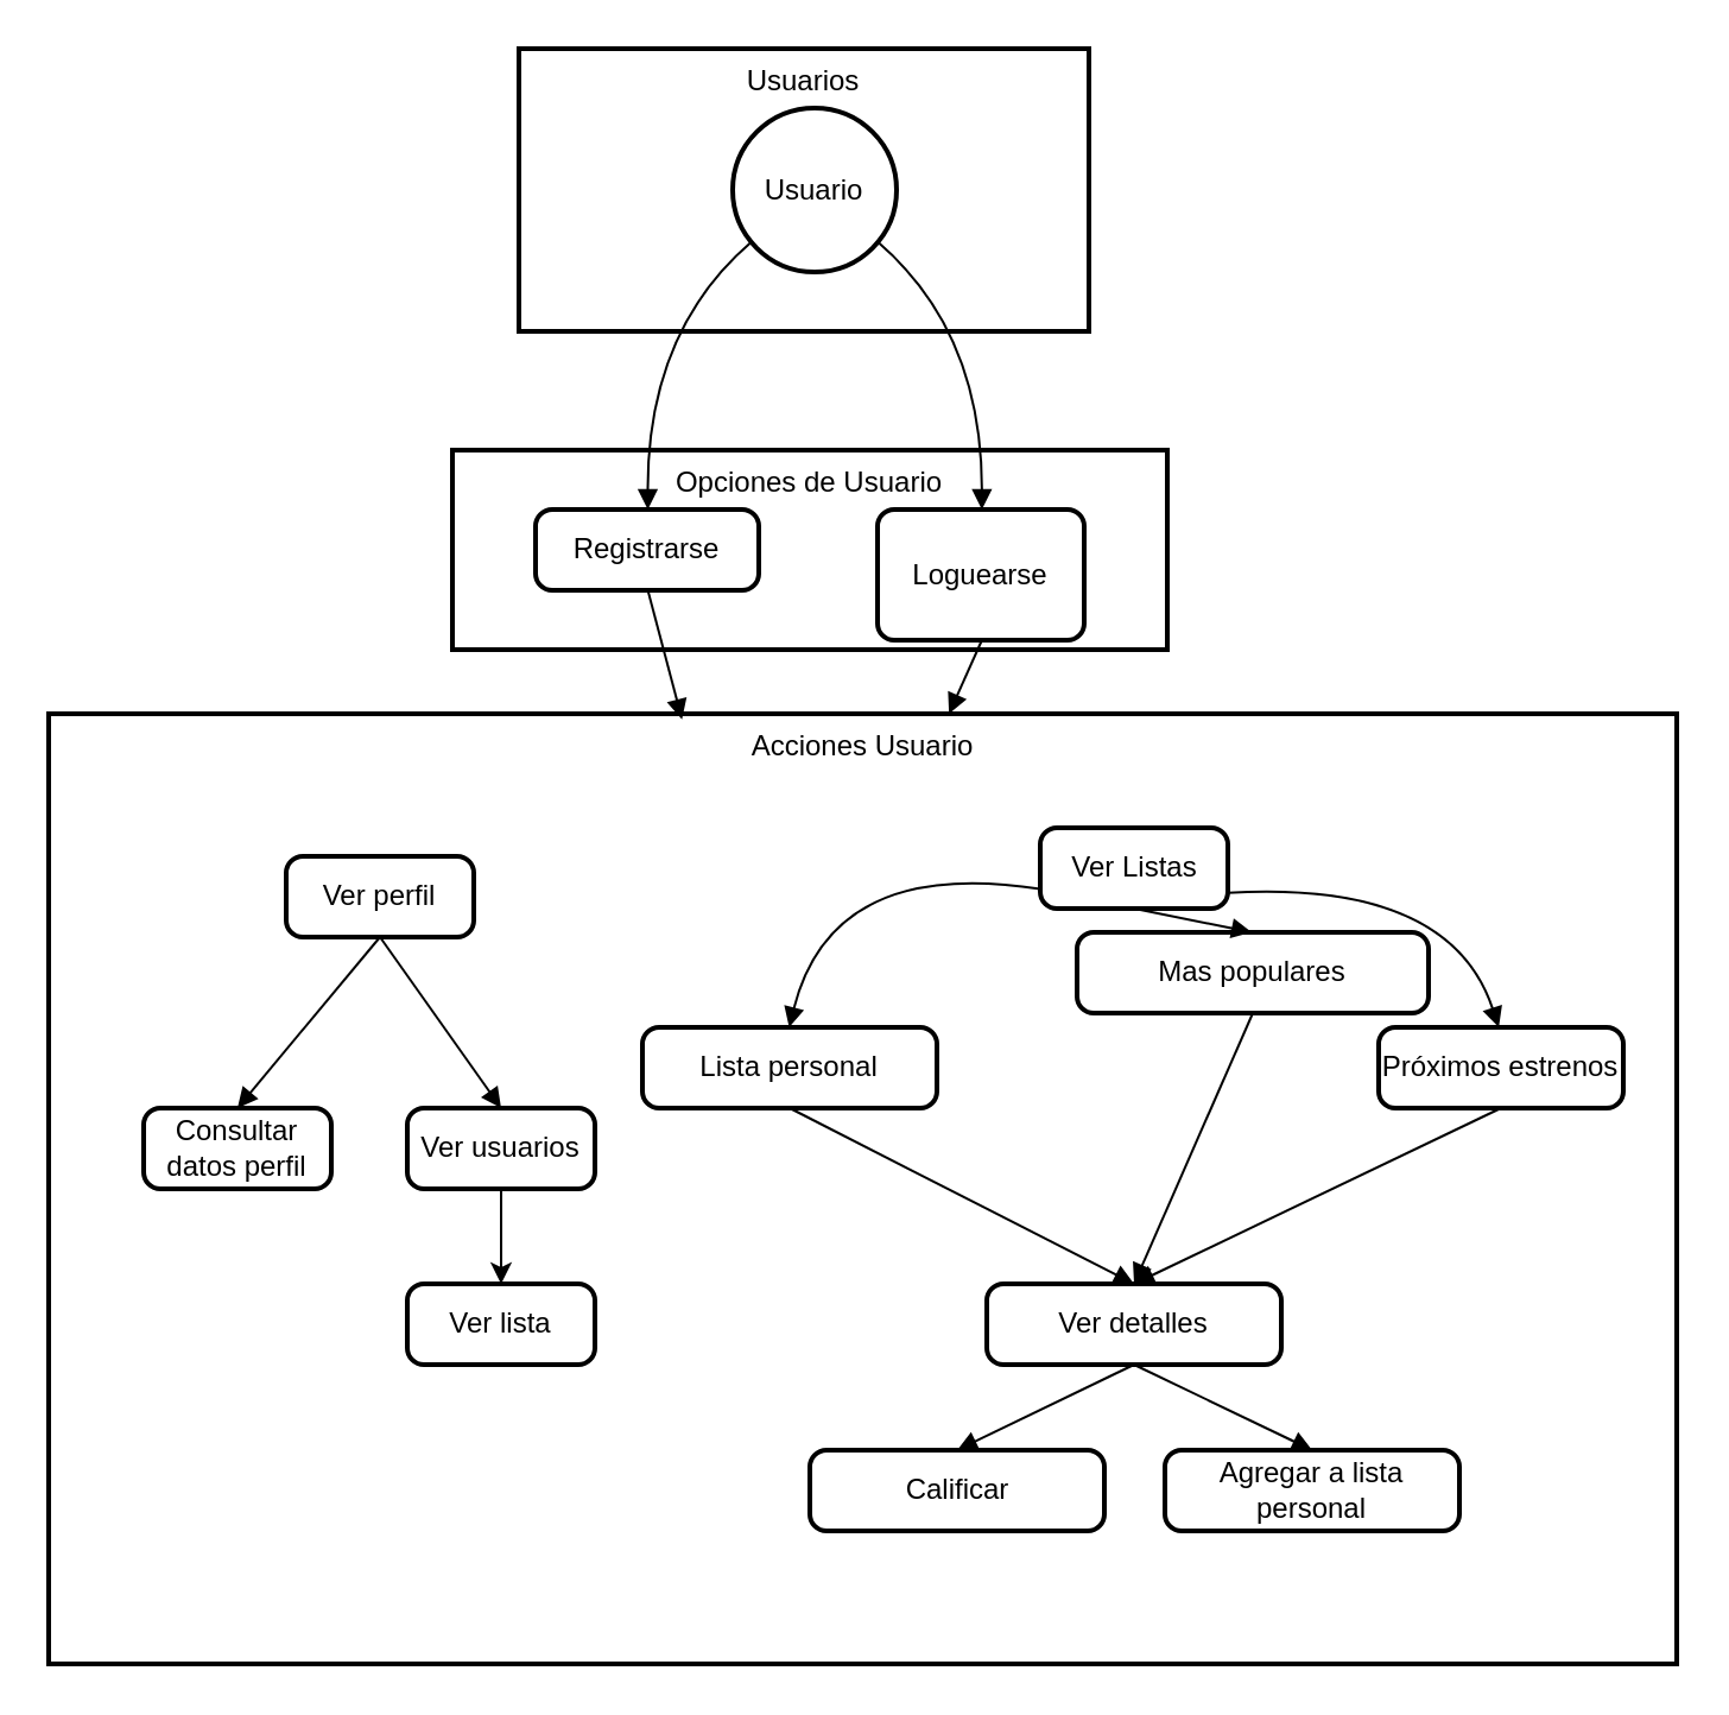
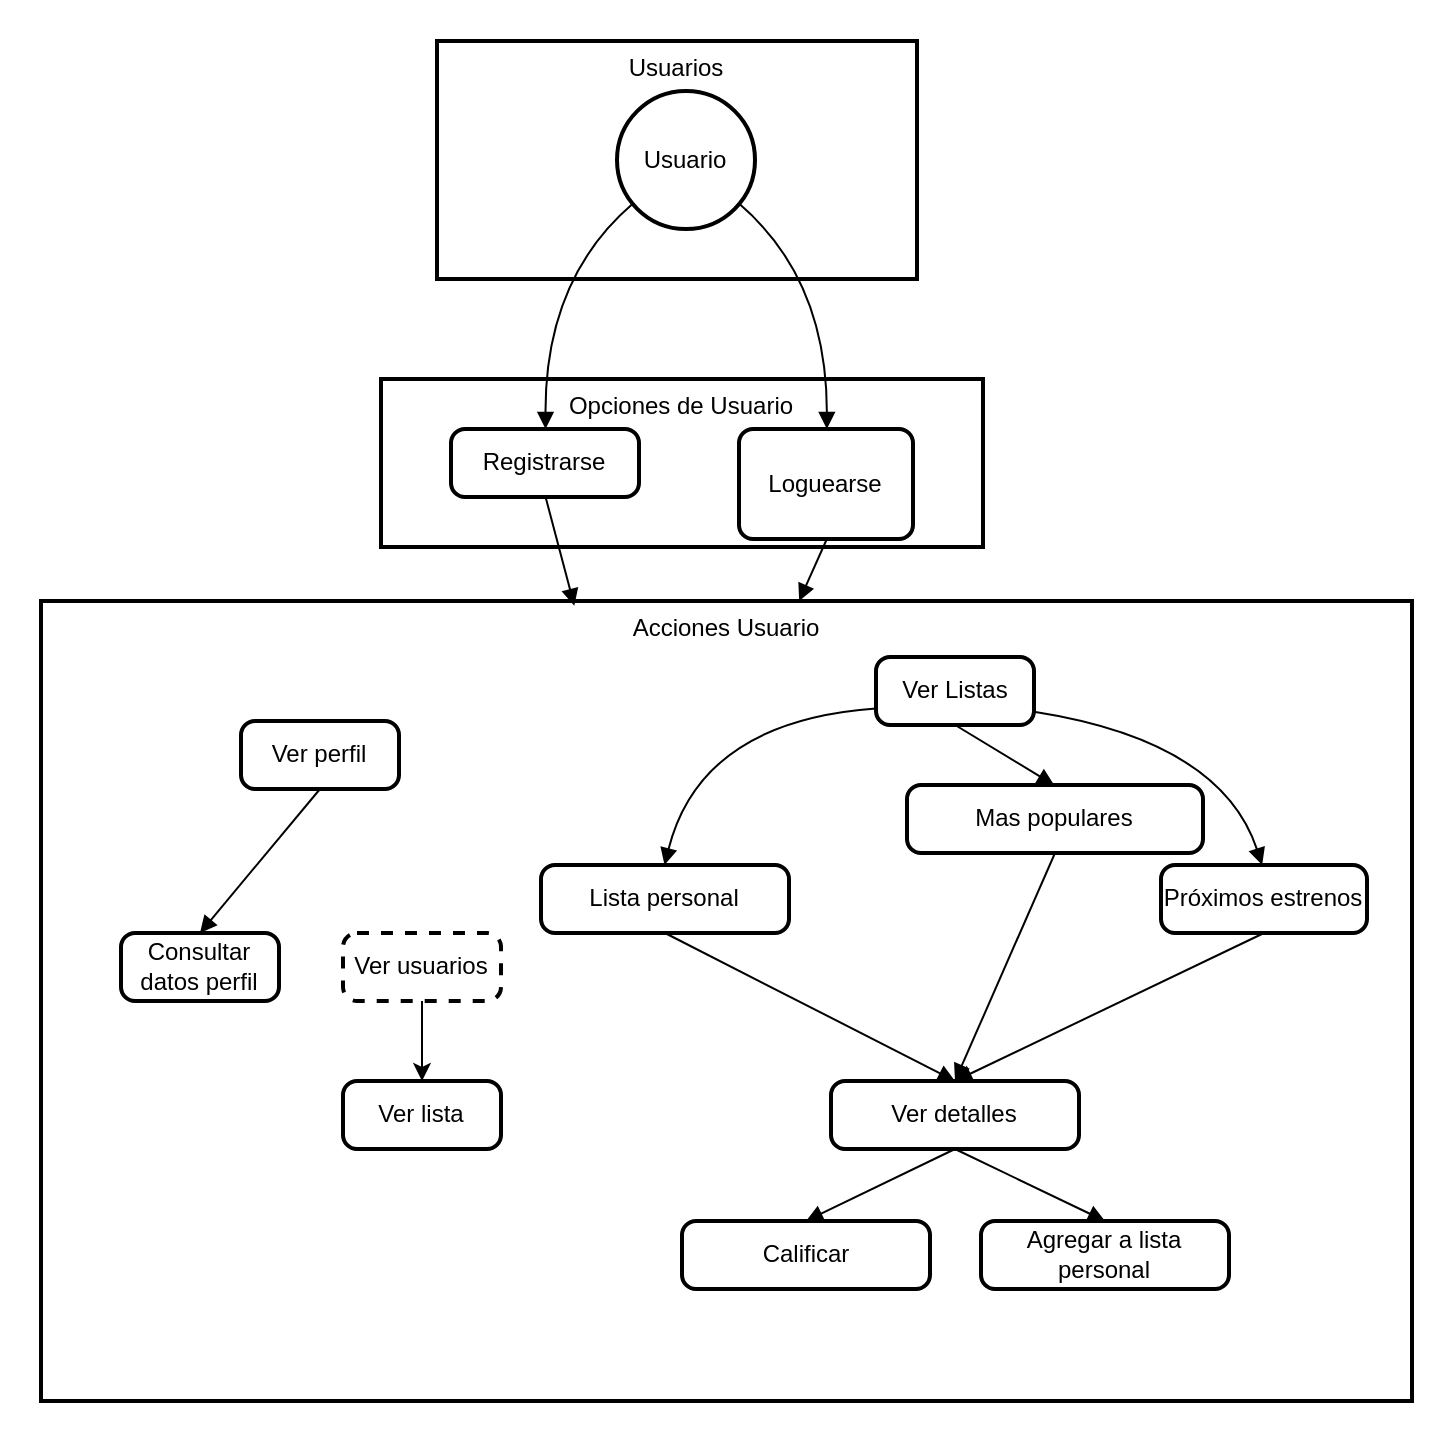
- <mxCell id="3" value="Ver Listas" style="rounded=1;absoluteArcSize=1;arcSize=14;whiteSpace=wrap;strokeWidth=2;" parent="1" vertex="1"><mxGeometry x="437.5" y="348" width="79" height="34" as="geometry" /></mxCell>
+ <mxCell id="3" value="Ver Listas" style="rounded=1;absoluteArcSize=1;arcSize=14;whiteSpace=wrap;strokeWidth=2;" parent="1" vertex="1"><mxGeometry x="437.5" y="328" width="79" height="34" as="geometry" /></mxCell>
- <mxCell id="32" value="" style="startArrow=none;endArrow=block;exitX=0.5;exitY=1;entryX=0.5;entryY=0;entryDx=0;entryDy=0;exitDx=0;exitDy=0;" parent="1" source="27" target="30" edge="1"><mxGeometry relative="1" as="geometry"><mxPoint x="292" y="268" as="sourcePoint" /><mxPoint x="307" y="323" as="targetPoint" /></mxGeometry></mxCell>
- <mxCell id="30" value="Ver usuarios" style="rounded=1;absoluteArcSize=1;arcSize=14;whiteSpace=wrap;strokeWidth=2;" parent="1" vertex="1"><mxGeometry x="171" y="466" width="79" height="34" as="geometry" /></mxCell>
+ <mxCell id="30" value="Ver usuarios" style="rounded=1;absoluteArcSize=1;arcSize=14;whiteSpace=wrap;strokeWidth=2;dashed=1;" parent="1" vertex="1"><mxGeometry x="171" y="466" width="79" height="34" as="geometry" /></mxCell>
